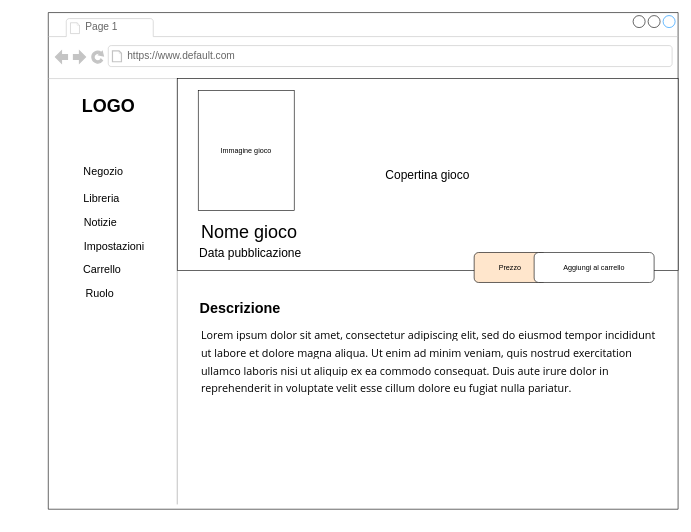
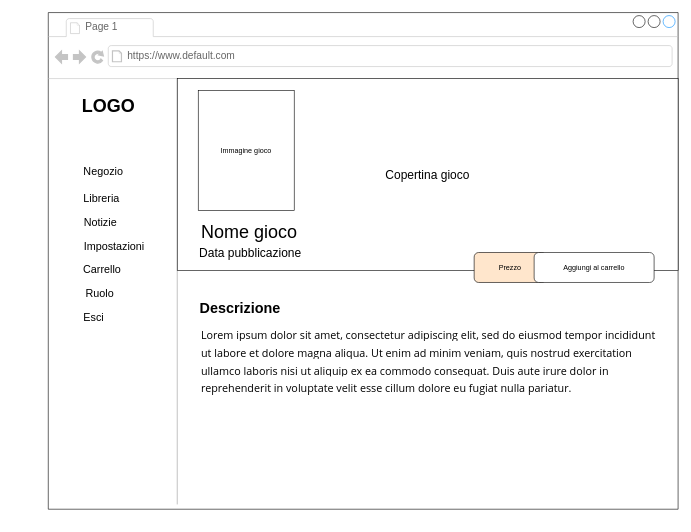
+ <mxCell id="13" value="&lt;font style=&quot;font-size: 18px&quot;&gt;Esci&lt;br&gt;&lt;/font&gt;" style="text;html=1;strokeColor=none;fillColor=none;align=center;verticalAlign=middle;whiteSpace=wrap;rounded=0;fontSize=31;" parent="2" vertex="1"><mxGeometry x="46" y="488" width="60" height="30" as="geometry" /></mxCell>
